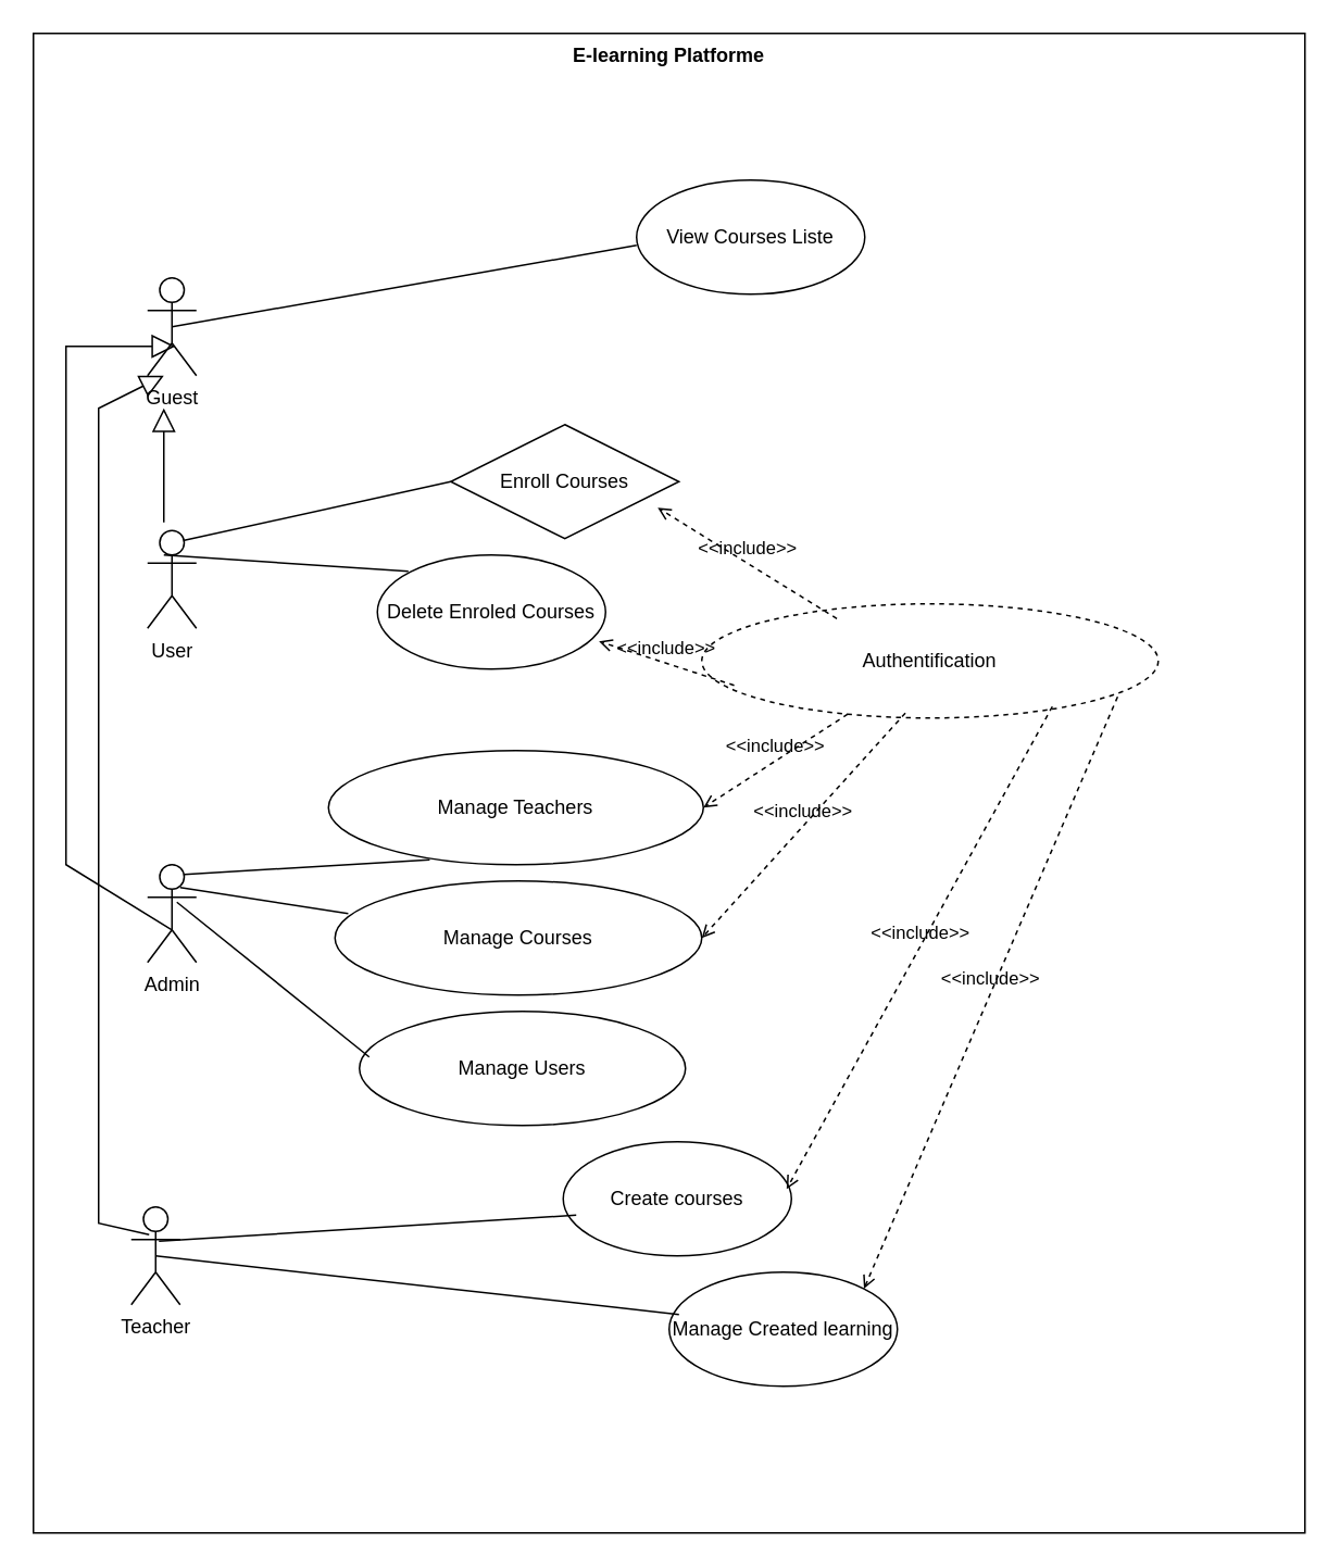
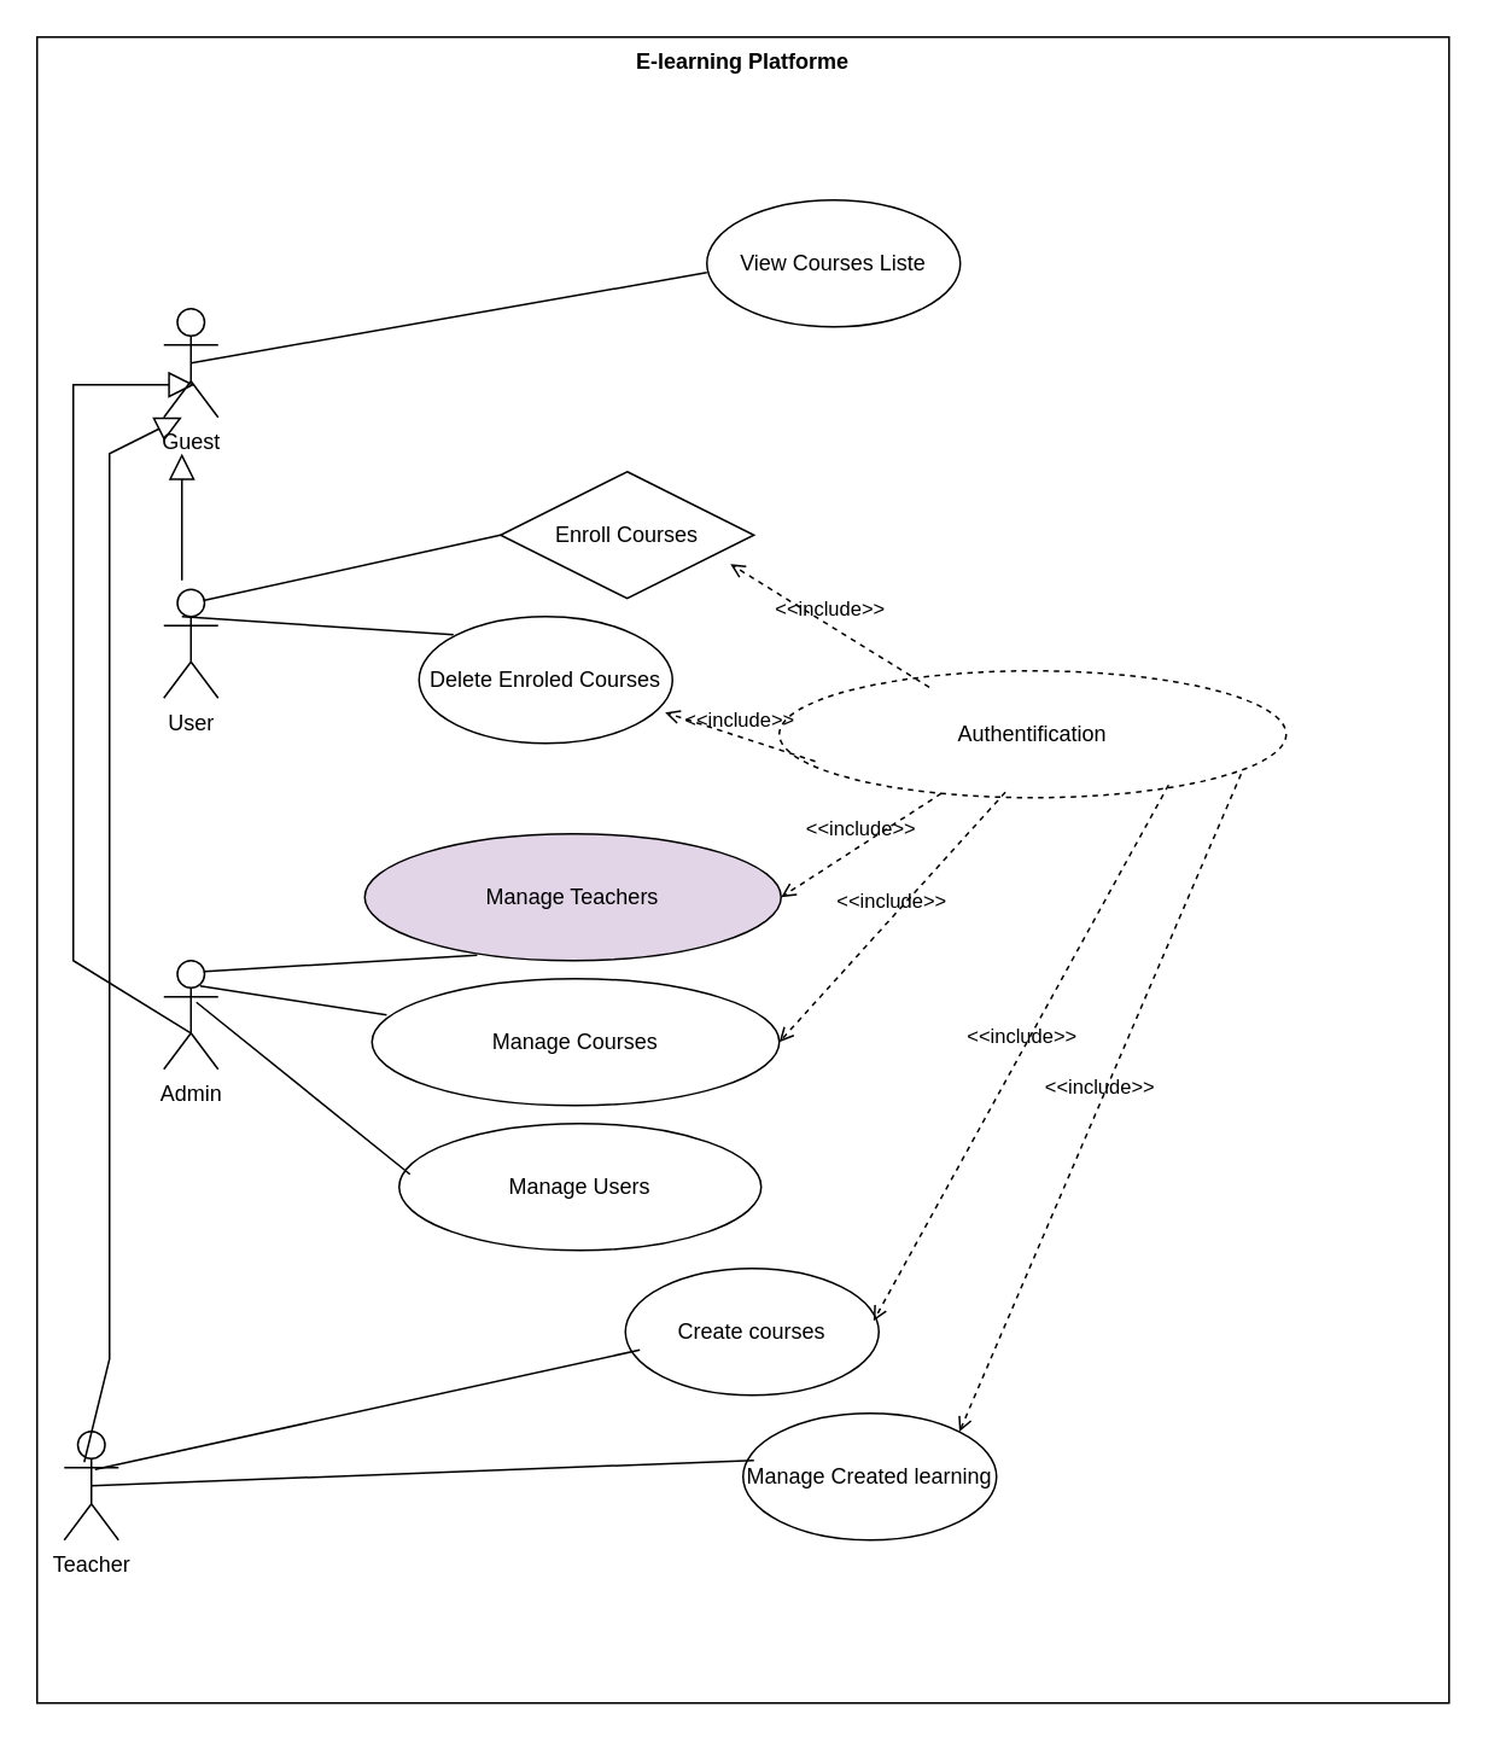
- <mxCell id="7" value="&lt;span&gt;Manage Teachers&lt;/span&gt;" style="ellipse;whiteSpace=wrap;html=1;" parent="1" vertex="1"><mxGeometry x="201" y="460" width="230" height="70" as="geometry" /></mxCell>
+ <mxCell id="7" value="&lt;span&gt;Manage Teachers&lt;/span&gt;" style="ellipse;whiteSpace=wrap;html=1;fillColor=#e1d5e7;" parent="1" vertex="1"><mxGeometry x="201" y="460" width="230" height="70" as="geometry" /></mxCell>
- <mxCell id="6" value="Teacher" style="shape=umlActor;verticalLabelPosition=bottom;verticalAlign=top;html=1;" parent="1" vertex="1"><mxGeometry x="80" y="740" width="30" height="60" as="geometry" /></mxCell>
+ <mxCell id="6" value="Teacher" style="shape=umlActor;verticalLabelPosition=bottom;verticalAlign=top;html=1;" parent="1" vertex="1"><mxGeometry x="35" y="790" width="30" height="60" as="geometry" /></mxCell>
